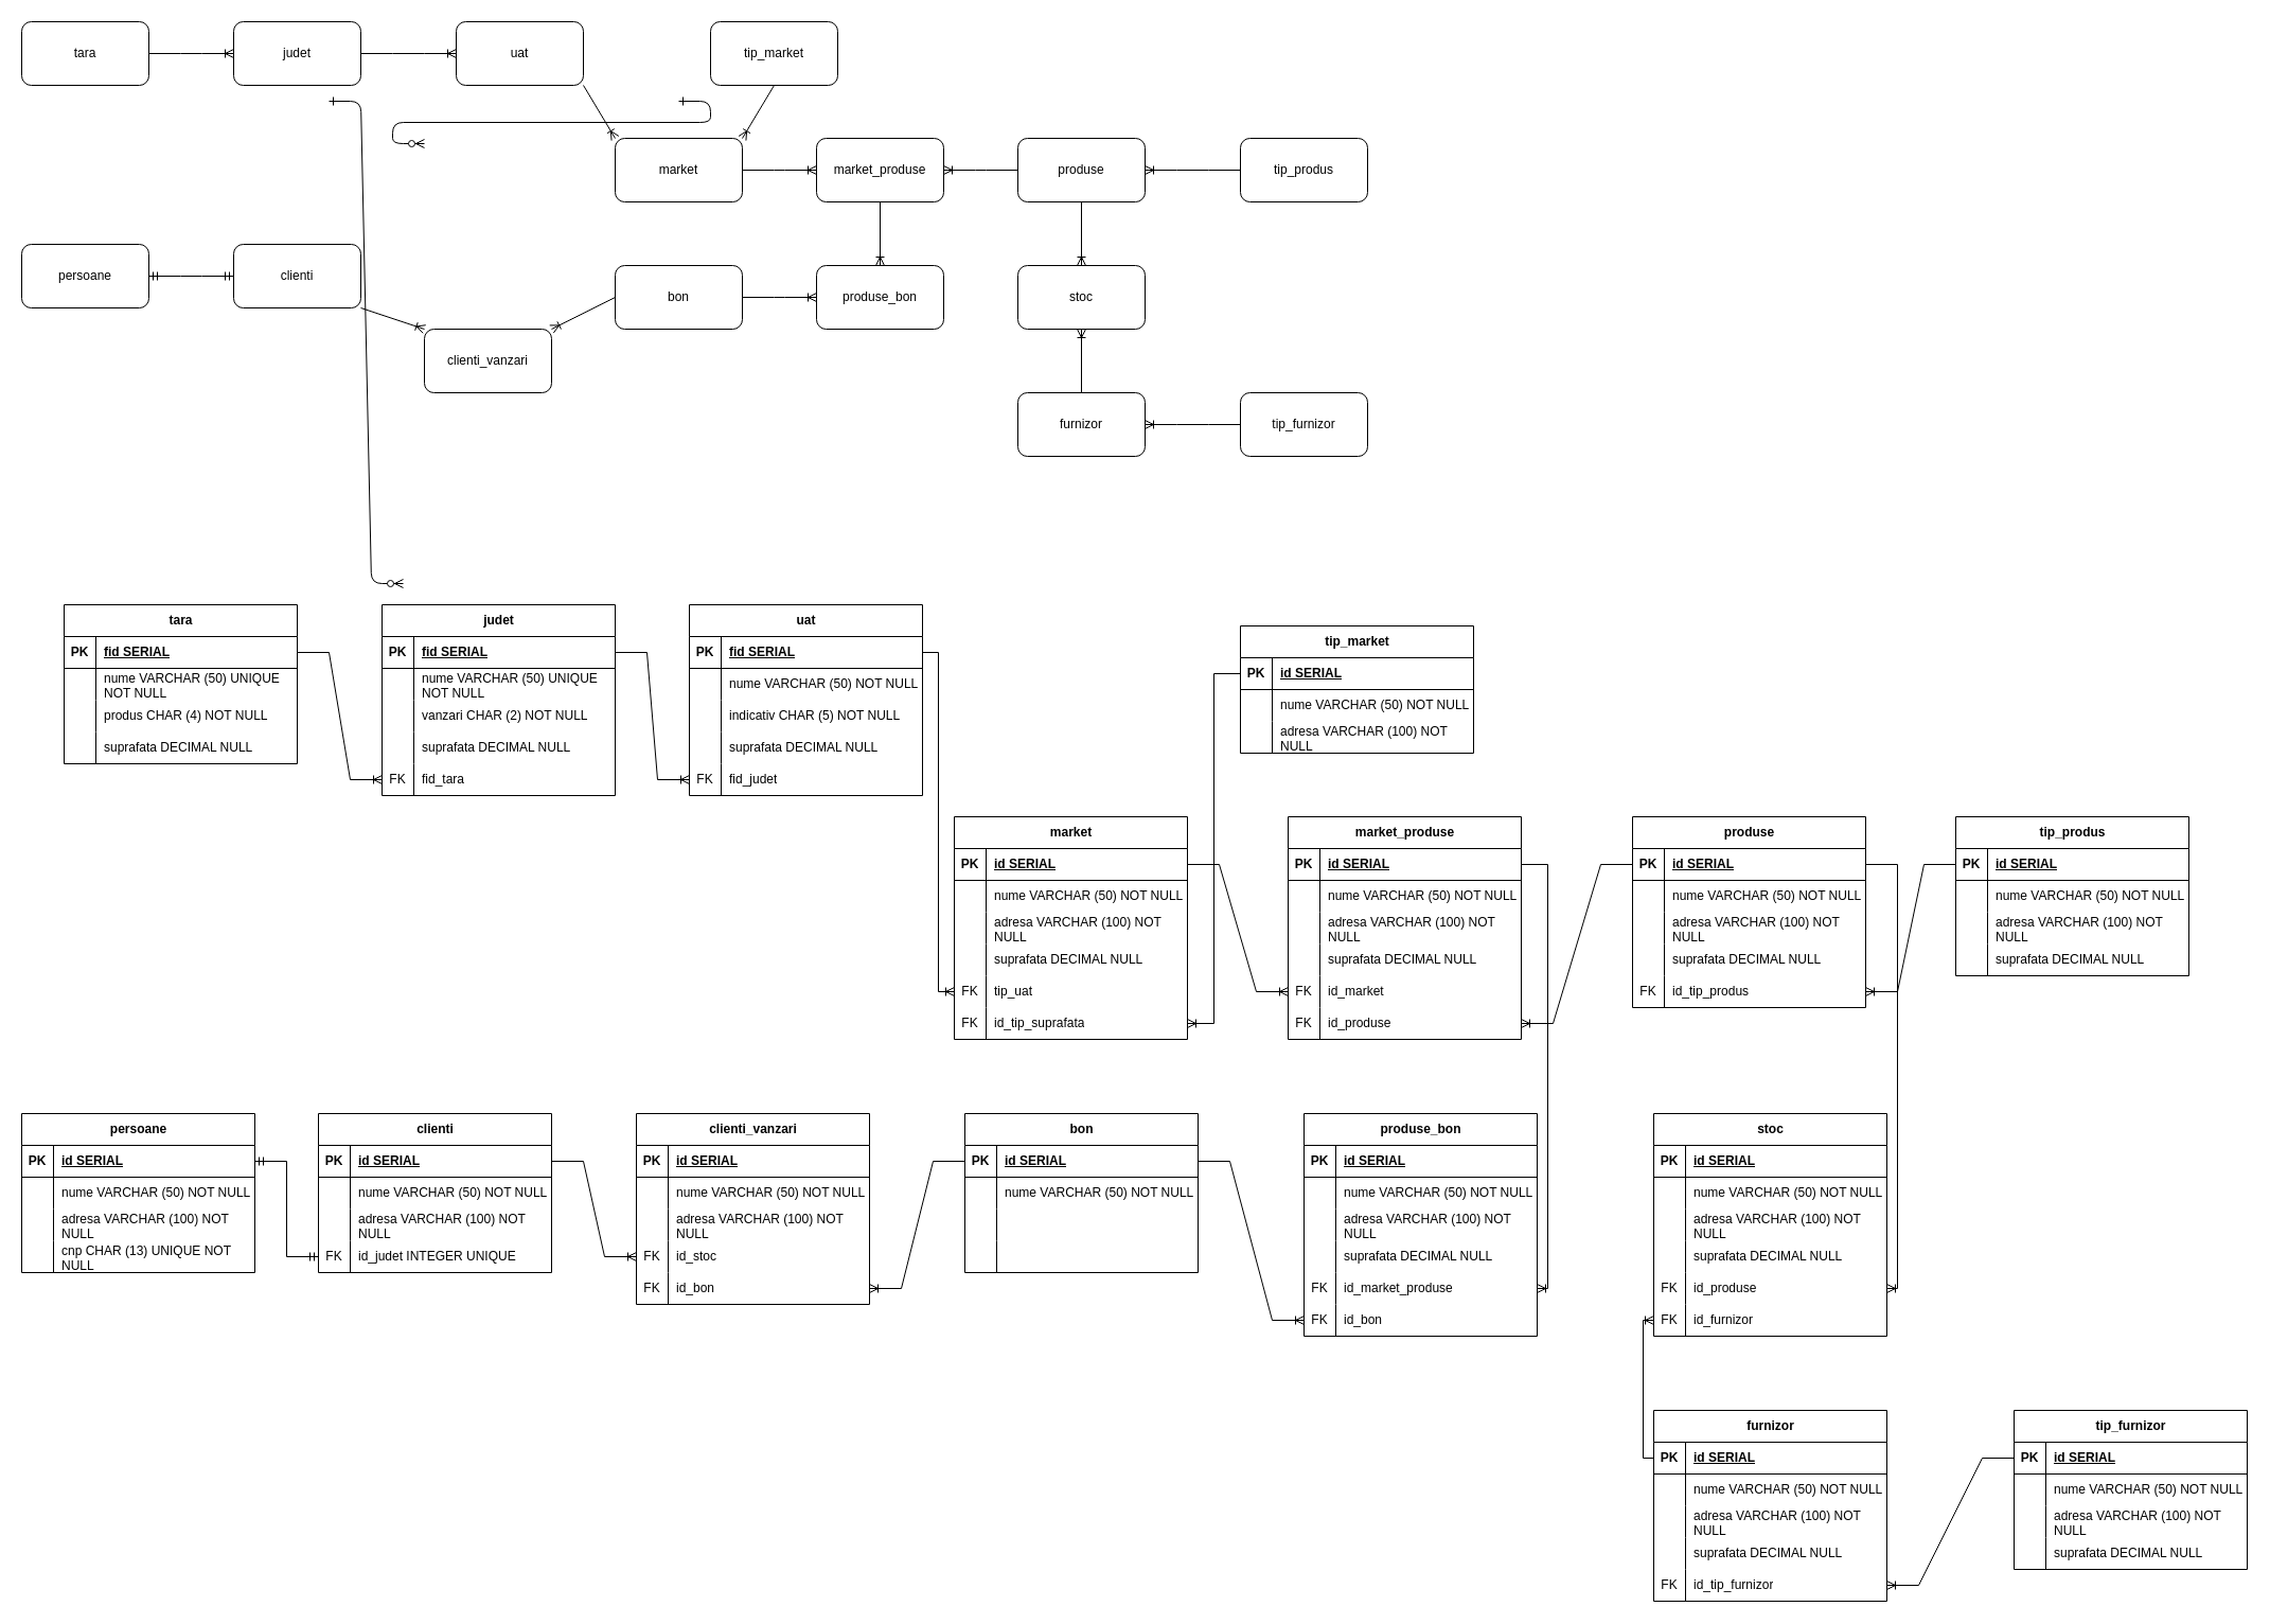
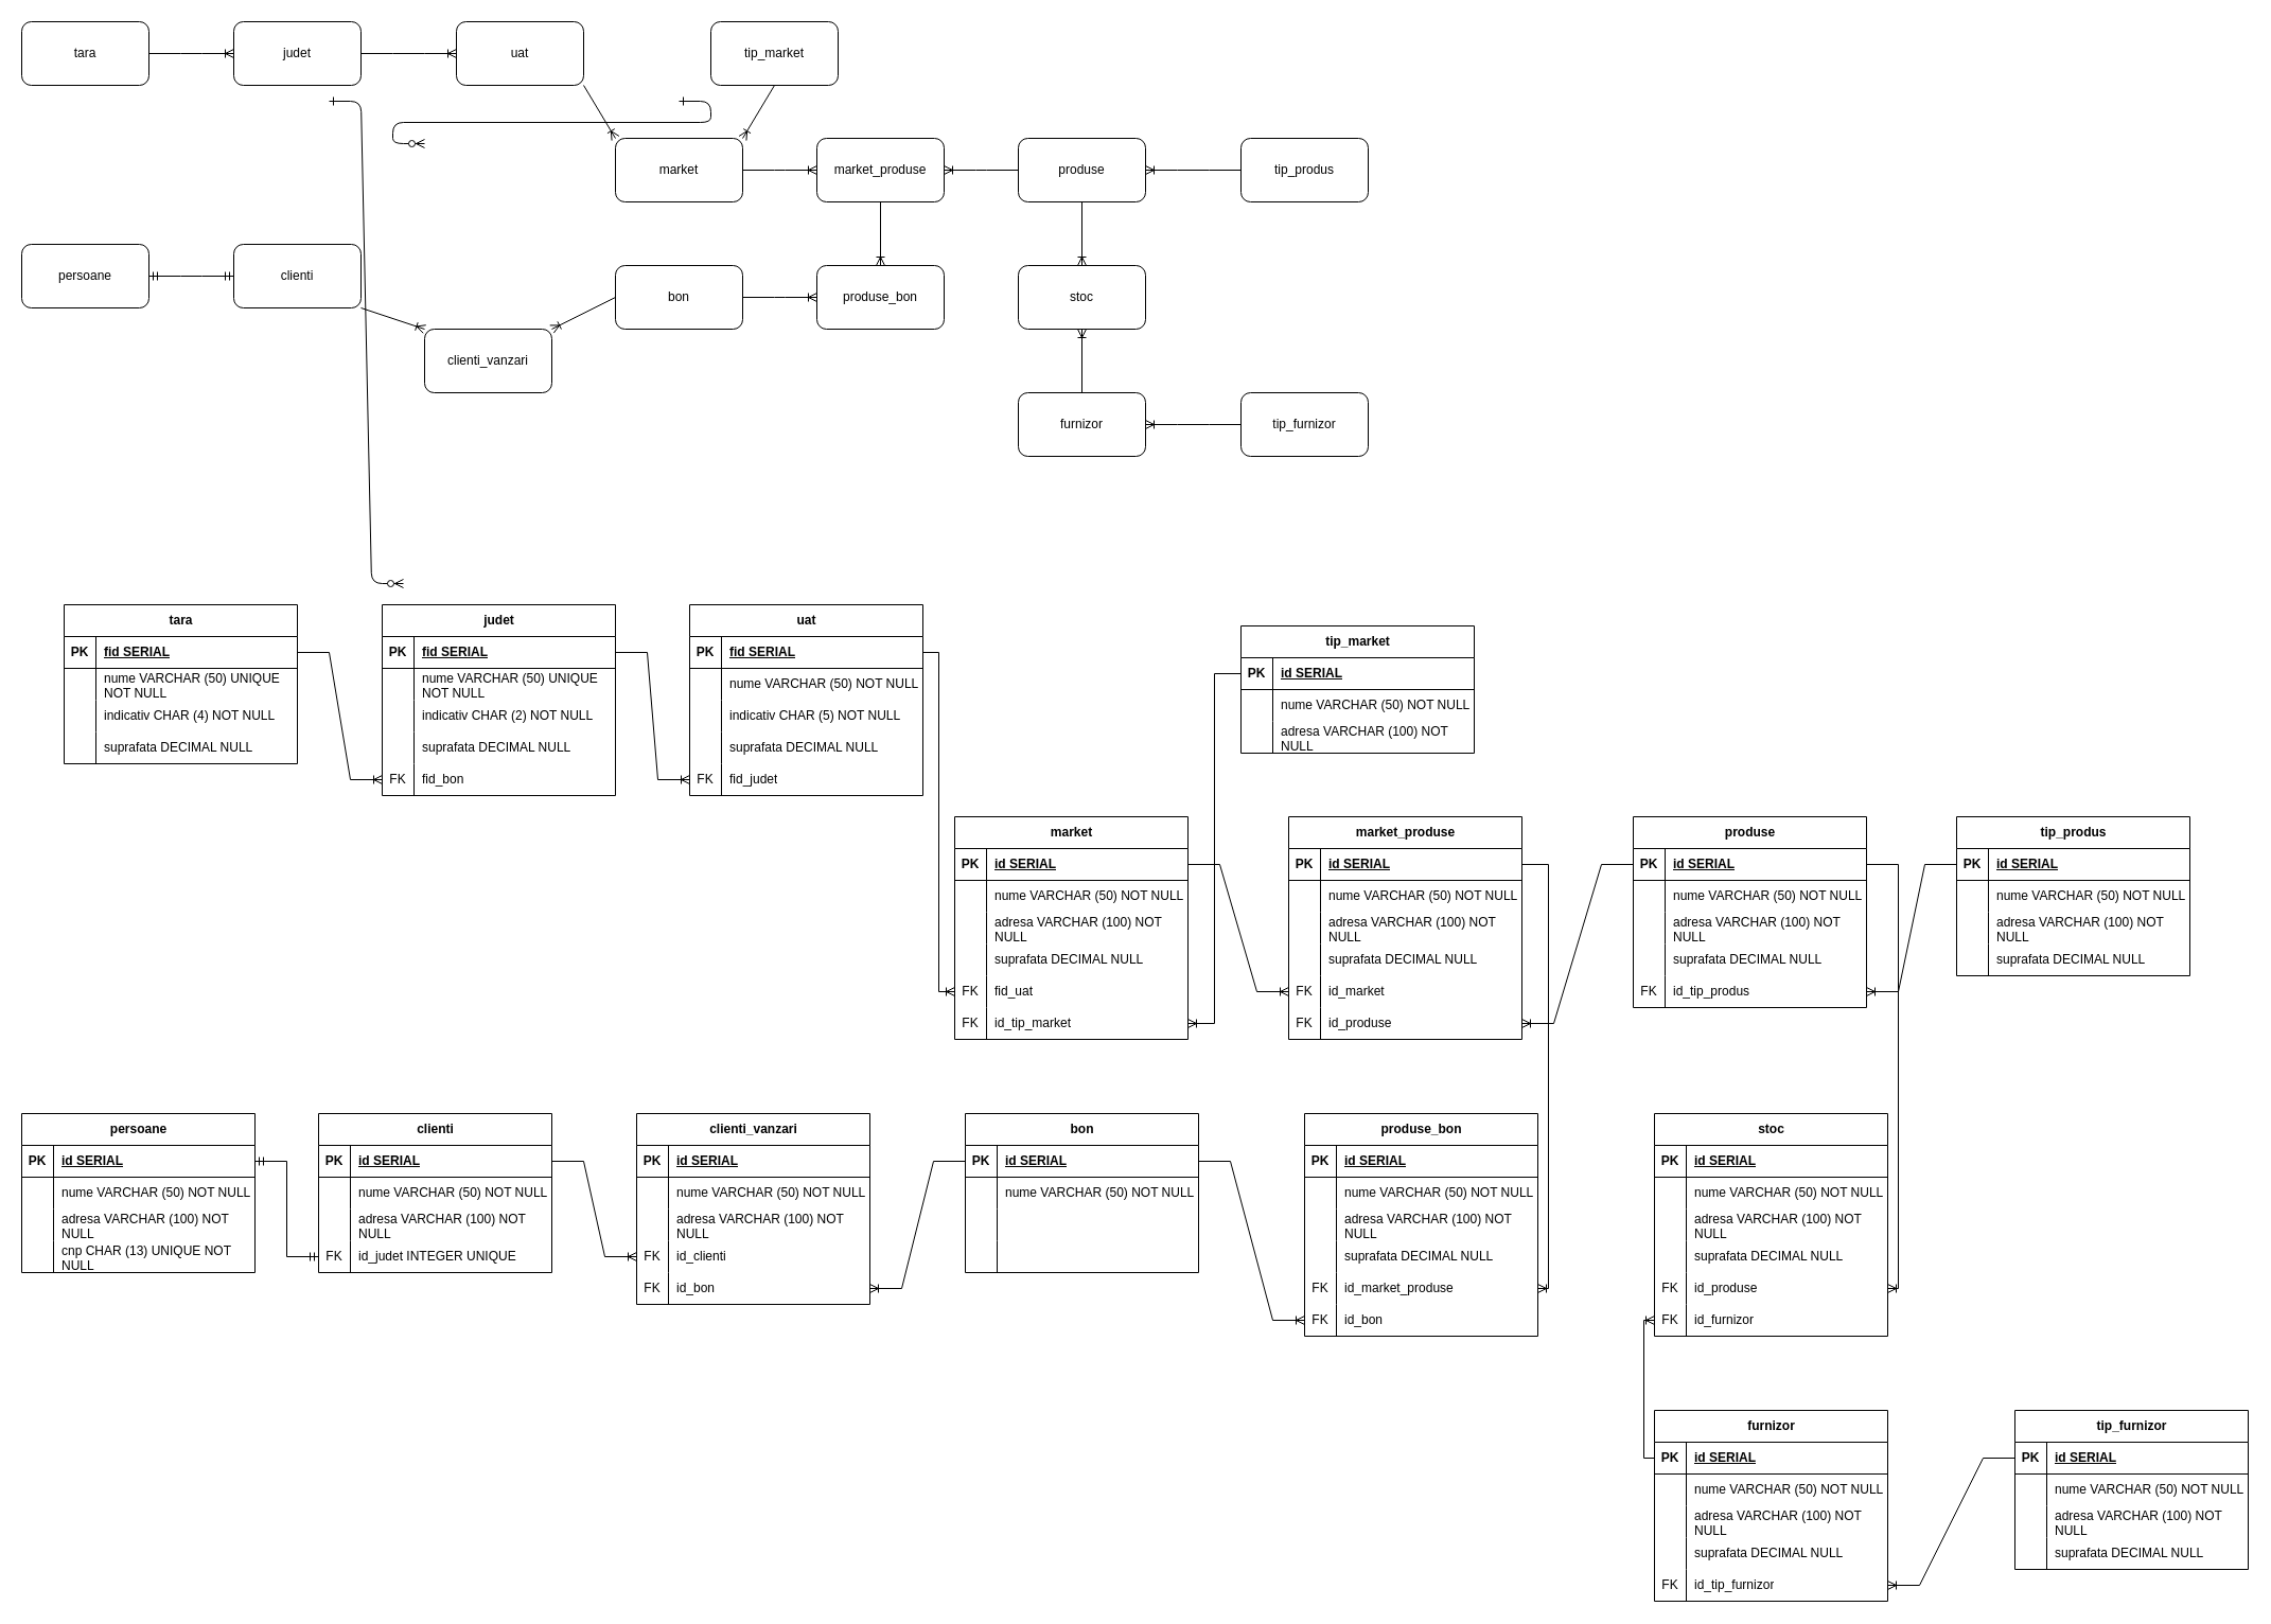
- <mxCell id="44" value="produs CHAR (4) NOT NULL" style="shape=partialRectangle;connectable=0;fillColor=none;top=0;left=0;bottom=0;right=0;align=left;spacingLeft=6;overflow=hidden;whiteSpace=wrap;html=1;" vertex="1" parent="42"><mxGeometry x="30" width="190" height="30" as="geometry"><mxRectangle width="190" height="30" as="alternateBounds" /></mxGeometry></mxCell>
+ <mxCell id="44" value="indicativ CHAR (4) NOT NULL" style="shape=partialRectangle;connectable=0;fillColor=none;top=0;left=0;bottom=0;right=0;align=left;spacingLeft=6;overflow=hidden;whiteSpace=wrap;html=1;" vertex="1" parent="42"><mxGeometry x="30" width="190" height="30" as="geometry"><mxRectangle width="190" height="30" as="alternateBounds" /></mxGeometry></mxCell>
- <mxCell id="57" value="vanzari CHAR (2) NOT NULL" style="shape=partialRectangle;connectable=0;fillColor=none;top=0;left=0;bottom=0;right=0;align=left;spacingLeft=6;overflow=hidden;whiteSpace=wrap;html=1;" vertex="1" parent="55"><mxGeometry x="30" width="190" height="30" as="geometry"><mxRectangle width="190" height="30" as="alternateBounds" /></mxGeometry></mxCell>
+ <mxCell id="57" value="indicativ CHAR (2) NOT NULL" style="shape=partialRectangle;connectable=0;fillColor=none;top=0;left=0;bottom=0;right=0;align=left;spacingLeft=6;overflow=hidden;whiteSpace=wrap;html=1;" vertex="1" parent="55"><mxGeometry x="30" width="190" height="30" as="geometry"><mxRectangle width="190" height="30" as="alternateBounds" /></mxGeometry></mxCell>
- <mxCell id="63" value="fid_tara" style="shape=partialRectangle;connectable=0;fillColor=none;top=0;left=0;bottom=0;right=0;align=left;spacingLeft=6;overflow=hidden;whiteSpace=wrap;html=1;" vertex="1" parent="61"><mxGeometry x="30" width="190" height="30" as="geometry"><mxRectangle width="190" height="30" as="alternateBounds" /></mxGeometry></mxCell>
+ <mxCell id="63" value="fid_bon" style="shape=partialRectangle;connectable=0;fillColor=none;top=0;left=0;bottom=0;right=0;align=left;spacingLeft=6;overflow=hidden;whiteSpace=wrap;html=1;" vertex="1" parent="61"><mxGeometry x="30" width="190" height="30" as="geometry"><mxRectangle width="190" height="30" as="alternateBounds" /></mxGeometry></mxCell>
- <mxCell id="97" value="tip_uat" style="shape=partialRectangle;connectable=0;fillColor=none;top=0;left=0;bottom=0;right=0;align=left;spacingLeft=6;overflow=hidden;whiteSpace=wrap;html=1;" vertex="1" parent="95"><mxGeometry x="30" width="190" height="30" as="geometry"><mxRectangle width="190" height="30" as="alternateBounds" /></mxGeometry></mxCell>
+ <mxCell id="97" value="fid_uat" style="shape=partialRectangle;connectable=0;fillColor=none;top=0;left=0;bottom=0;right=0;align=left;spacingLeft=6;overflow=hidden;whiteSpace=wrap;html=1;" vertex="1" parent="95"><mxGeometry x="30" width="190" height="30" as="geometry"><mxRectangle width="190" height="30" as="alternateBounds" /></mxGeometry></mxCell>
- <mxCell id="100" value="id_tip_suprafata" style="shape=partialRectangle;connectable=0;fillColor=none;top=0;left=0;bottom=0;right=0;align=left;spacingLeft=6;overflow=hidden;whiteSpace=wrap;html=1;" vertex="1" parent="98"><mxGeometry x="30" width="190" height="30" as="geometry"><mxRectangle width="190" height="30" as="alternateBounds" /></mxGeometry></mxCell>
+ <mxCell id="100" value="id_tip_market" style="shape=partialRectangle;connectable=0;fillColor=none;top=0;left=0;bottom=0;right=0;align=left;spacingLeft=6;overflow=hidden;whiteSpace=wrap;html=1;" vertex="1" parent="98"><mxGeometry x="30" width="190" height="30" as="geometry"><mxRectangle width="190" height="30" as="alternateBounds" /></mxGeometry></mxCell>
- <mxCell id="210" value="id_stoc" style="shape=partialRectangle;connectable=0;fillColor=none;top=0;left=0;bottom=0;right=0;align=left;spacingLeft=6;overflow=hidden;whiteSpace=wrap;html=1;" vertex="1" parent="208"><mxGeometry x="30" width="190" height="30" as="geometry"><mxRectangle width="190" height="30" as="alternateBounds" /></mxGeometry></mxCell>
+ <mxCell id="210" value="id_clienti" style="shape=partialRectangle;connectable=0;fillColor=none;top=0;left=0;bottom=0;right=0;align=left;spacingLeft=6;overflow=hidden;whiteSpace=wrap;html=1;" vertex="1" parent="208"><mxGeometry x="30" width="190" height="30" as="geometry"><mxRectangle width="190" height="30" as="alternateBounds" /></mxGeometry></mxCell>
